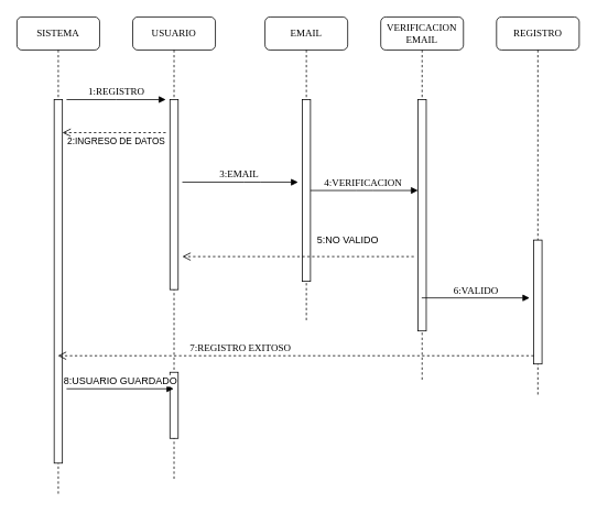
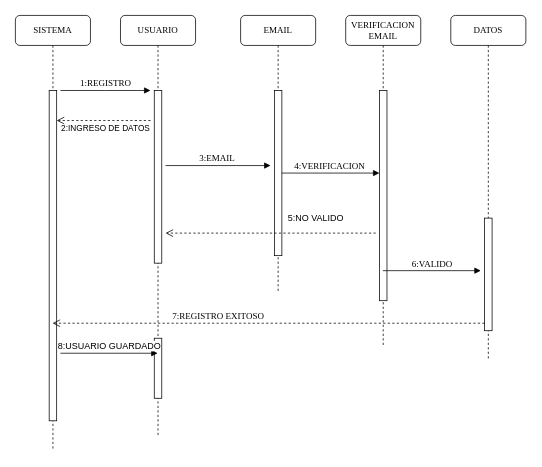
- <mxCell id="8" value="REGISTRO" style="shape=umlLifeline;perimeter=lifelinePerimeter;whiteSpace=wrap;html=1;container=1;collapsible=0;recursiveResize=0;outlineConnect=0;rounded=1;shadow=0;comic=0;labelBackgroundColor=none;strokeWidth=1;fontFamily=Verdana;fontSize=12;align=center;" parent="1" vertex="1"><mxGeometry x="600" y="20" width="100" height="460" as="geometry" /></mxCell>
+ <mxCell id="8" value="DATOS" style="shape=umlLifeline;perimeter=lifelinePerimeter;whiteSpace=wrap;html=1;container=1;collapsible=0;recursiveResize=0;outlineConnect=0;rounded=1;shadow=0;comic=0;labelBackgroundColor=none;strokeWidth=1;fontFamily=Verdana;fontSize=12;align=center;" parent="1" vertex="1"><mxGeometry x="600" y="20" width="100" height="460" as="geometry" /></mxCell>
